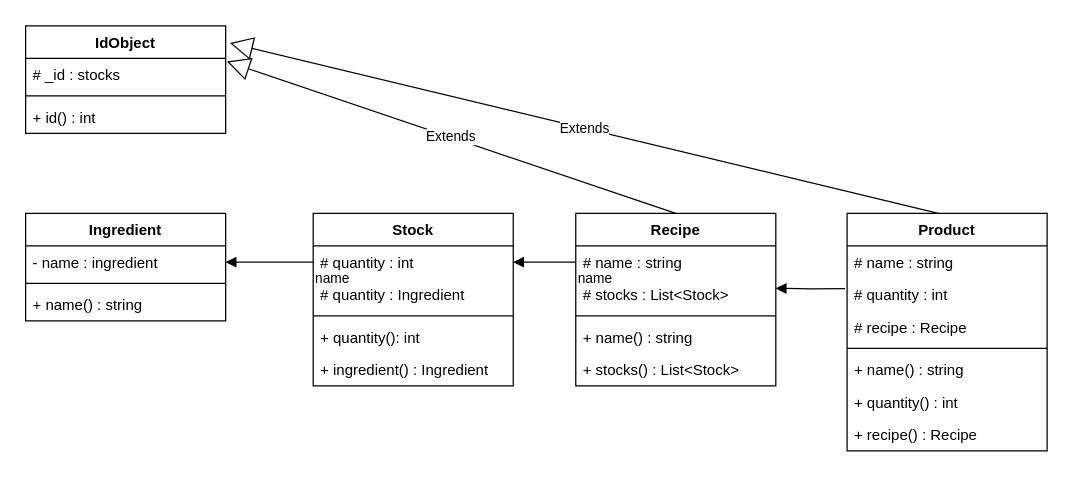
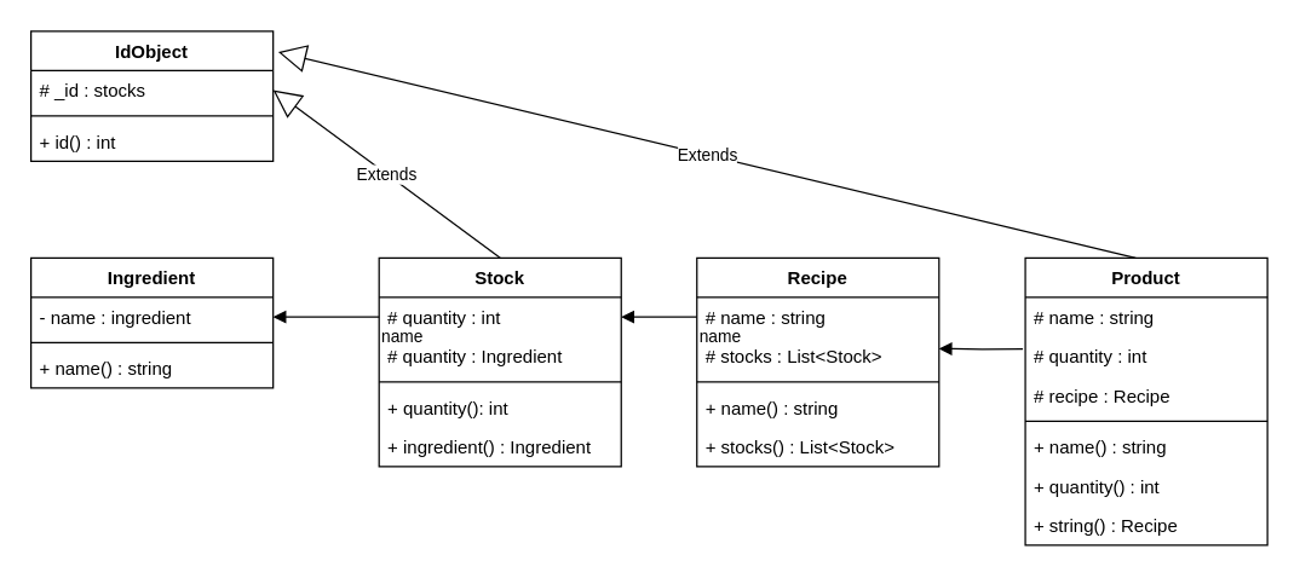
- <mxCell id="24" value="Extends" style="endArrow=block;endSize=16;endFill=0;html=1;rounded=0;exitX=0.5;exitY=0;exitDx=0;exitDy=0;entryX=1.006;entryY=0.098;entryDx=0;entryDy=0;entryPerimeter=0;" edge="1" parent="1" source="18" target="3"><mxGeometry width="160" relative="1" as="geometry"><mxPoint x="420" y="70" as="sourcePoint" /><mxPoint x="580" y="70" as="targetPoint" /></mxGeometry></mxCell>
+ <mxCell id="16" value="Extends" style="endArrow=block;endSize=16;endFill=0;html=1;rounded=0;exitX=0.5;exitY=0;exitDx=0;exitDy=0;entryX=1;entryY=0.5;entryDx=0;entryDy=0;" edge="1" parent="1" source="10" target="3"><mxGeometry width="160" relative="1" as="geometry"><mxPoint x="260" y="60" as="sourcePoint" /><mxPoint x="420" y="60" as="targetPoint" /></mxGeometry></mxCell>
- <mxCell id="33" value="+ recipe() : Recipe" style="text;strokeColor=none;fillColor=none;align=left;verticalAlign=top;spacingLeft=4;spacingRight=4;overflow=hidden;rotatable=0;points=[[0,0.5],[1,0.5]];portConstraint=eastwest;" vertex="1" parent="26"><mxGeometry y="164" width="160" height="26" as="geometry" /></mxCell>
+ <mxCell id="33" value="+ string() : Recipe" style="text;strokeColor=none;fillColor=none;align=left;verticalAlign=top;spacingLeft=4;spacingRight=4;overflow=hidden;rotatable=0;points=[[0,0.5],[1,0.5]];portConstraint=eastwest;" vertex="1" parent="26"><mxGeometry y="164" width="160" height="26" as="geometry" /></mxCell>
